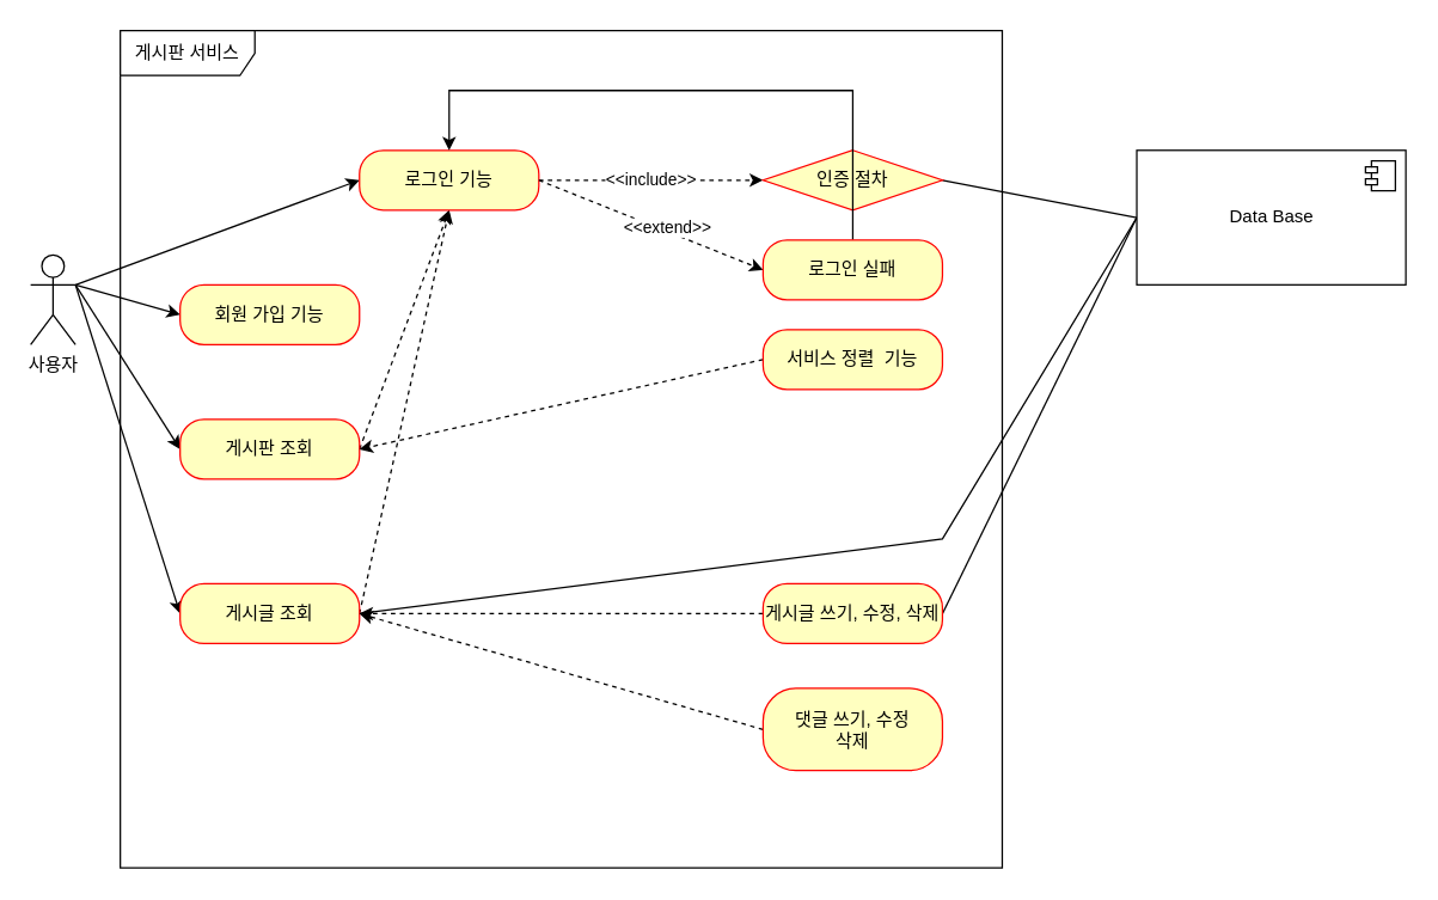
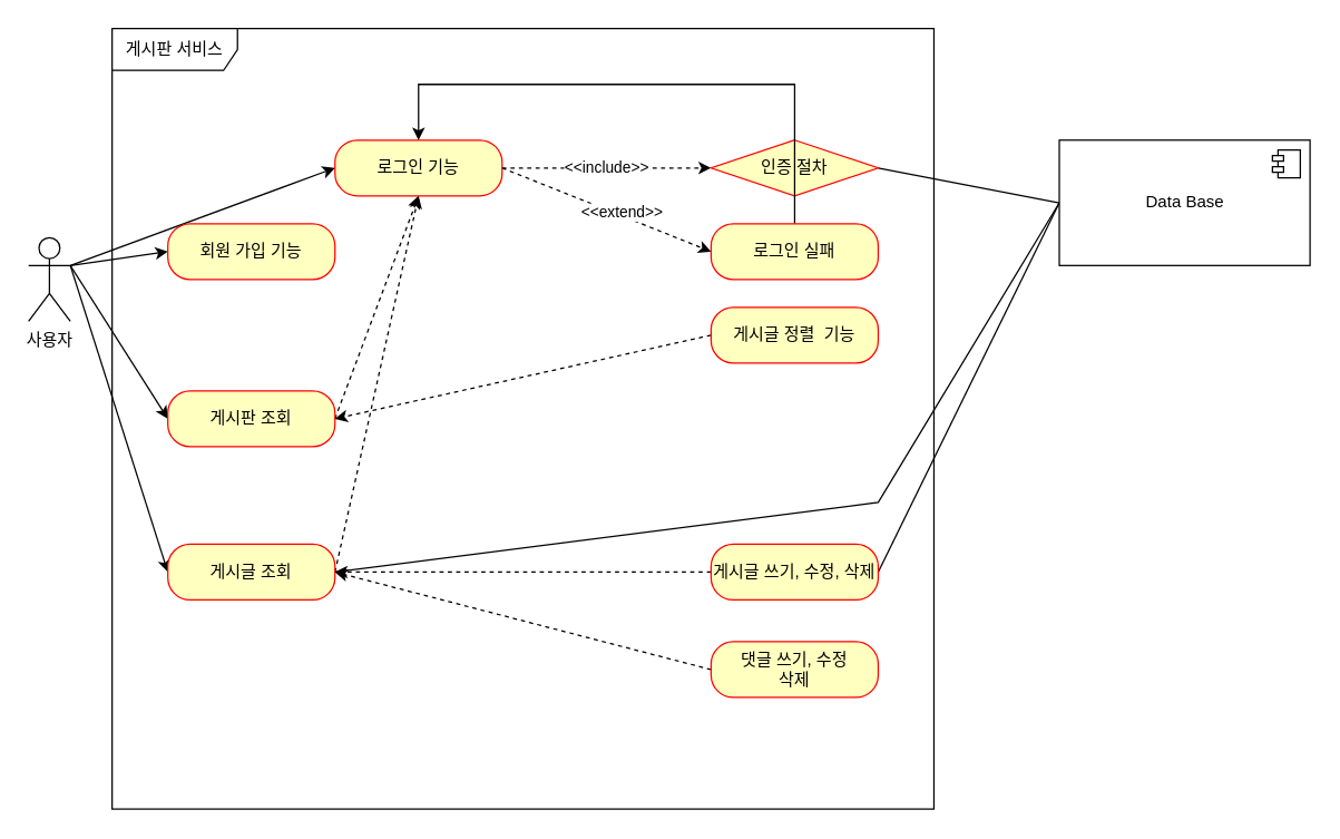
- <mxCell id="8" value="회원 가입 기능" style="rounded=1;whiteSpace=wrap;html=1;arcSize=40;fontColor=#000000;fillColor=#ffffc0;strokeColor=#ff0000;" vertex="1" parent="1"><mxGeometry x="120" y="190" width="120" height="40" as="geometry" /></mxCell>
+ <mxCell id="8" value="회원 가입 기능" style="rounded=1;whiteSpace=wrap;html=1;arcSize=40;fontColor=#000000;fillColor=#ffffc0;strokeColor=#ff0000;" vertex="1" parent="1"><mxGeometry x="120" y="160" width="120" height="40" as="geometry" /></mxCell>
- <mxCell id="23" value="서비스 정렬&amp;nbsp; 기능" style="rounded=1;whiteSpace=wrap;html=1;arcSize=40;fontColor=#000000;fillColor=#ffffc0;strokeColor=#ff0000;" vertex="1" parent="1"><mxGeometry x="510" y="220" width="120" height="40" as="geometry" /></mxCell>
+ <mxCell id="23" value="게시글 정렬&amp;nbsp; 기능" style="rounded=1;whiteSpace=wrap;html=1;arcSize=40;fontColor=#000000;fillColor=#ffffc0;strokeColor=#ff0000;" vertex="1" parent="1"><mxGeometry x="510" y="220" width="120" height="40" as="geometry" /></mxCell>
- <mxCell id="28" value="댓글 쓰기, 수정&lt;br&gt;삭제" style="rounded=1;whiteSpace=wrap;html=1;arcSize=40;fontColor=#000000;fillColor=#ffffc0;strokeColor=#ff0000;" vertex="1" parent="1"><mxGeometry x="510" y="460" width="120" height="55" as="geometry" /></mxCell>
+ <mxCell id="28" value="댓글 쓰기, 수정&lt;br&gt;삭제" style="rounded=1;whiteSpace=wrap;html=1;arcSize=40;fontColor=#000000;fillColor=#ffffc0;strokeColor=#ff0000;" vertex="1" parent="1"><mxGeometry x="510" y="460" width="120" height="40" as="geometry" /></mxCell>
